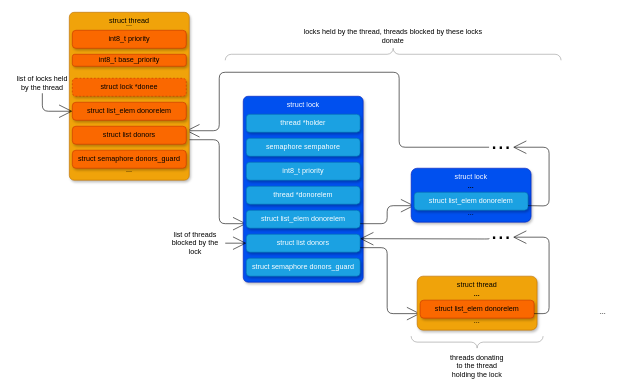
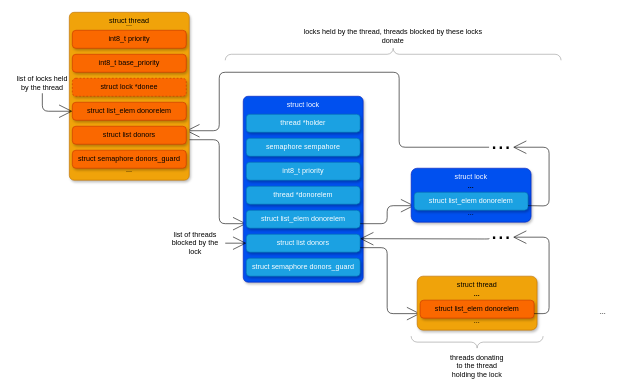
- <mxCell id="23" value="int8_t base_priority" style="rounded=1;whiteSpace=wrap;html=1;arcSize=20;fillColor=#fa6800;strokeColor=#C73500;shadow=1;labelBackgroundColor=none;fontColor=#000000;" parent="1" vertex="1"><mxGeometry x="120" y="90" width="190" height="20" as="geometry" /></mxCell>
+ <mxCell id="23" value="int8_t base_priority" style="rounded=1;whiteSpace=wrap;html=1;arcSize=20;fillColor=#fa6800;strokeColor=#C73500;shadow=1;labelBackgroundColor=none;fontColor=#000000;" parent="1" vertex="1"><mxGeometry x="120" y="90" width="190" height="30" as="geometry" /></mxCell>
